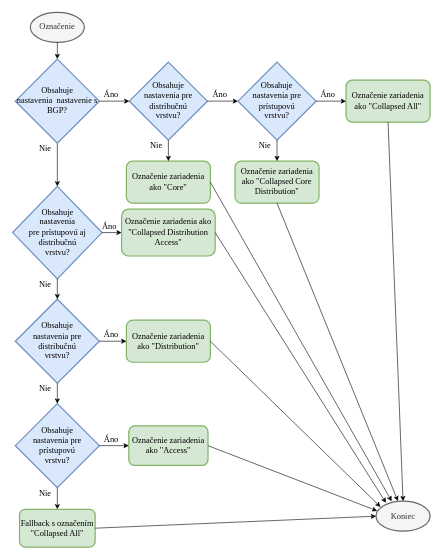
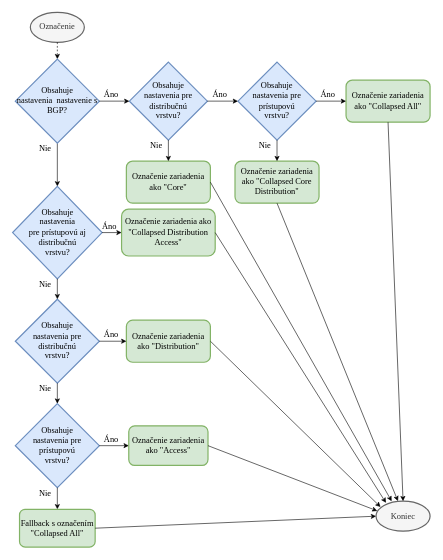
- <mxCell id="3" value="" style="endArrow=classic;html=1;exitX=0.5;exitY=1;exitDx=0;exitDy=0;exitPerimeter=0;entryX=0.5;entryY=0;entryDx=0;entryDy=0;fontFamily=Vafle VUT;fontSize=14;" parent="1" source="2" target="5" edge="1"><mxGeometry width="50" height="50" relative="1" as="geometry"><mxPoint x="25" as="sourcePoint" y="1188" /><mxPoint x="135" y="108" as="targetPoint" /></mxGeometry></mxCell>
+ <mxCell id="3" value="" style="endArrow=classic;html=1;exitX=0.5;exitY=1;exitDx=0;exitDy=0;exitPerimeter=0;entryX=0.5;entryY=0;entryDx=0;entryDy=0;fontFamily=Vafle VUT;fontSize=14;dashed=1;" parent="1" source="2" target="5" edge="1"><mxGeometry width="50" height="50" relative="1" as="geometry"><mxPoint x="25" as="sourcePoint" y="1188" /><mxPoint x="135" y="108" as="targetPoint" /></mxGeometry></mxCell>
